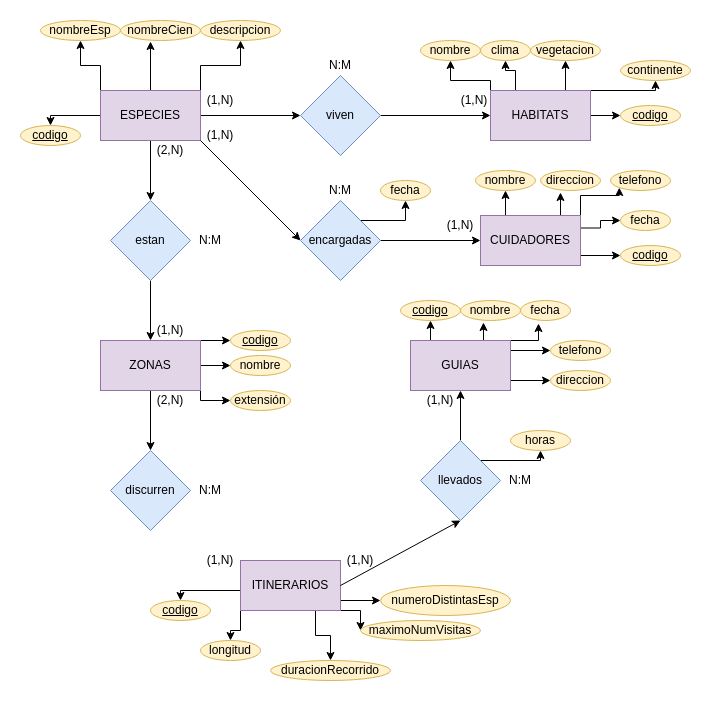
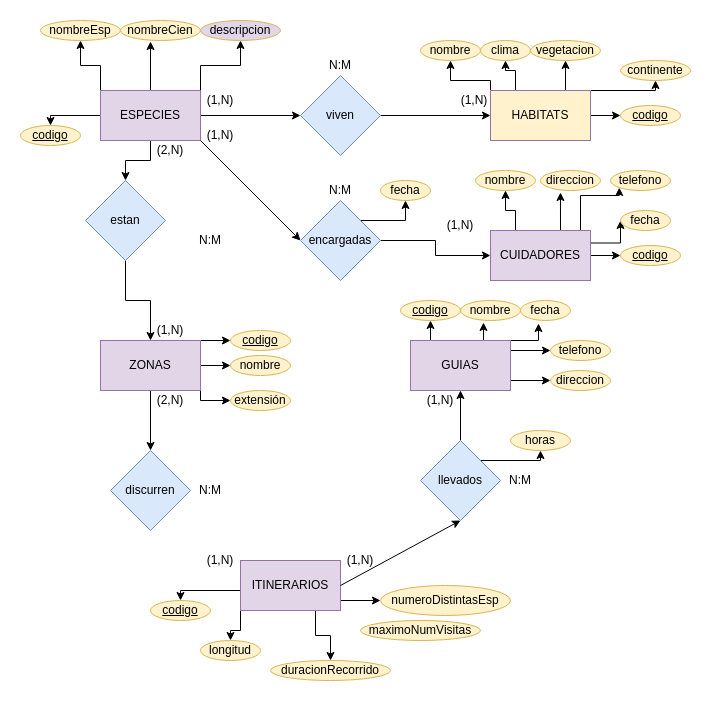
- <mxCell id="19" value="descripcion" style="ellipse;whiteSpace=wrap;html=1;align=center;fillColor=#fff2cc;strokeColor=#d6b656;" vertex="1" parent="1"><mxGeometry x="200" y="20" width="80" height="20" as="geometry" /></mxCell>
+ <mxCell id="19" value="descripcion" style="ellipse;whiteSpace=wrap;html=1;align=center;fillColor=#e1d5e7;strokeColor=#d6b656;" vertex="1" parent="1"><mxGeometry x="200" y="20" width="80" height="20" as="geometry" /></mxCell>
- <mxCell id="14" value="HABITATS" style="rounded=0;whiteSpace=wrap;html=1;fillColor=#e1d5e7;strokeColor=#9673a6;" vertex="1" parent="1"><mxGeometry x="490" y="90" width="100" height="50" as="geometry" /></mxCell>
+ <mxCell id="14" value="HABITATS" style="rounded=0;whiteSpace=wrap;html=1;fillColor=#fff2cc;strokeColor=#9673a6;" vertex="1" parent="1"><mxGeometry x="490" y="90" width="100" height="50" as="geometry" /></mxCell>
- <mxCell id="48" value="estan" style="rhombus;whiteSpace=wrap;html=1;fillColor=#dae8fc;strokeColor=#6c8ebf;" vertex="1" parent="1"><mxGeometry x="110" y="200" width="80" height="80" as="geometry" /></mxCell>
+ <mxCell id="48" value="estan" style="rhombus;whiteSpace=wrap;html=1;fillColor=#dae8fc;strokeColor=#6c8ebf;" vertex="1" parent="1"><mxGeometry x="85" y="180" width="80" height="80" as="geometry" /></mxCell>
- <mxCell id="37" value="CUIDADORES" style="rounded=0;whiteSpace=wrap;html=1;fillColor=#e1d5e7;strokeColor=#9673a6;" vertex="1" parent="1"><mxGeometry x="480" y="215" width="100" height="50" as="geometry" /></mxCell>
+ <mxCell id="37" value="CUIDADORES" style="rounded=0;whiteSpace=wrap;html=1;fillColor=#e1d5e7;strokeColor=#9673a6;" vertex="1" parent="1"><mxGeometry x="490" y="230" width="100" height="50" as="geometry" /></mxCell>
- <mxCell id="60" style="edgeStyle=orthogonalEdgeStyle;rounded=0;orthogonalLoop=1;jettySize=auto;html=1;exitX=1;exitY=1;exitDx=0;exitDy=0;entryX=0;entryY=0.5;entryDx=0;entryDy=0;" edge="1" parent="1" source="63" target="93"><mxGeometry relative="1" as="geometry" /></mxCell>
